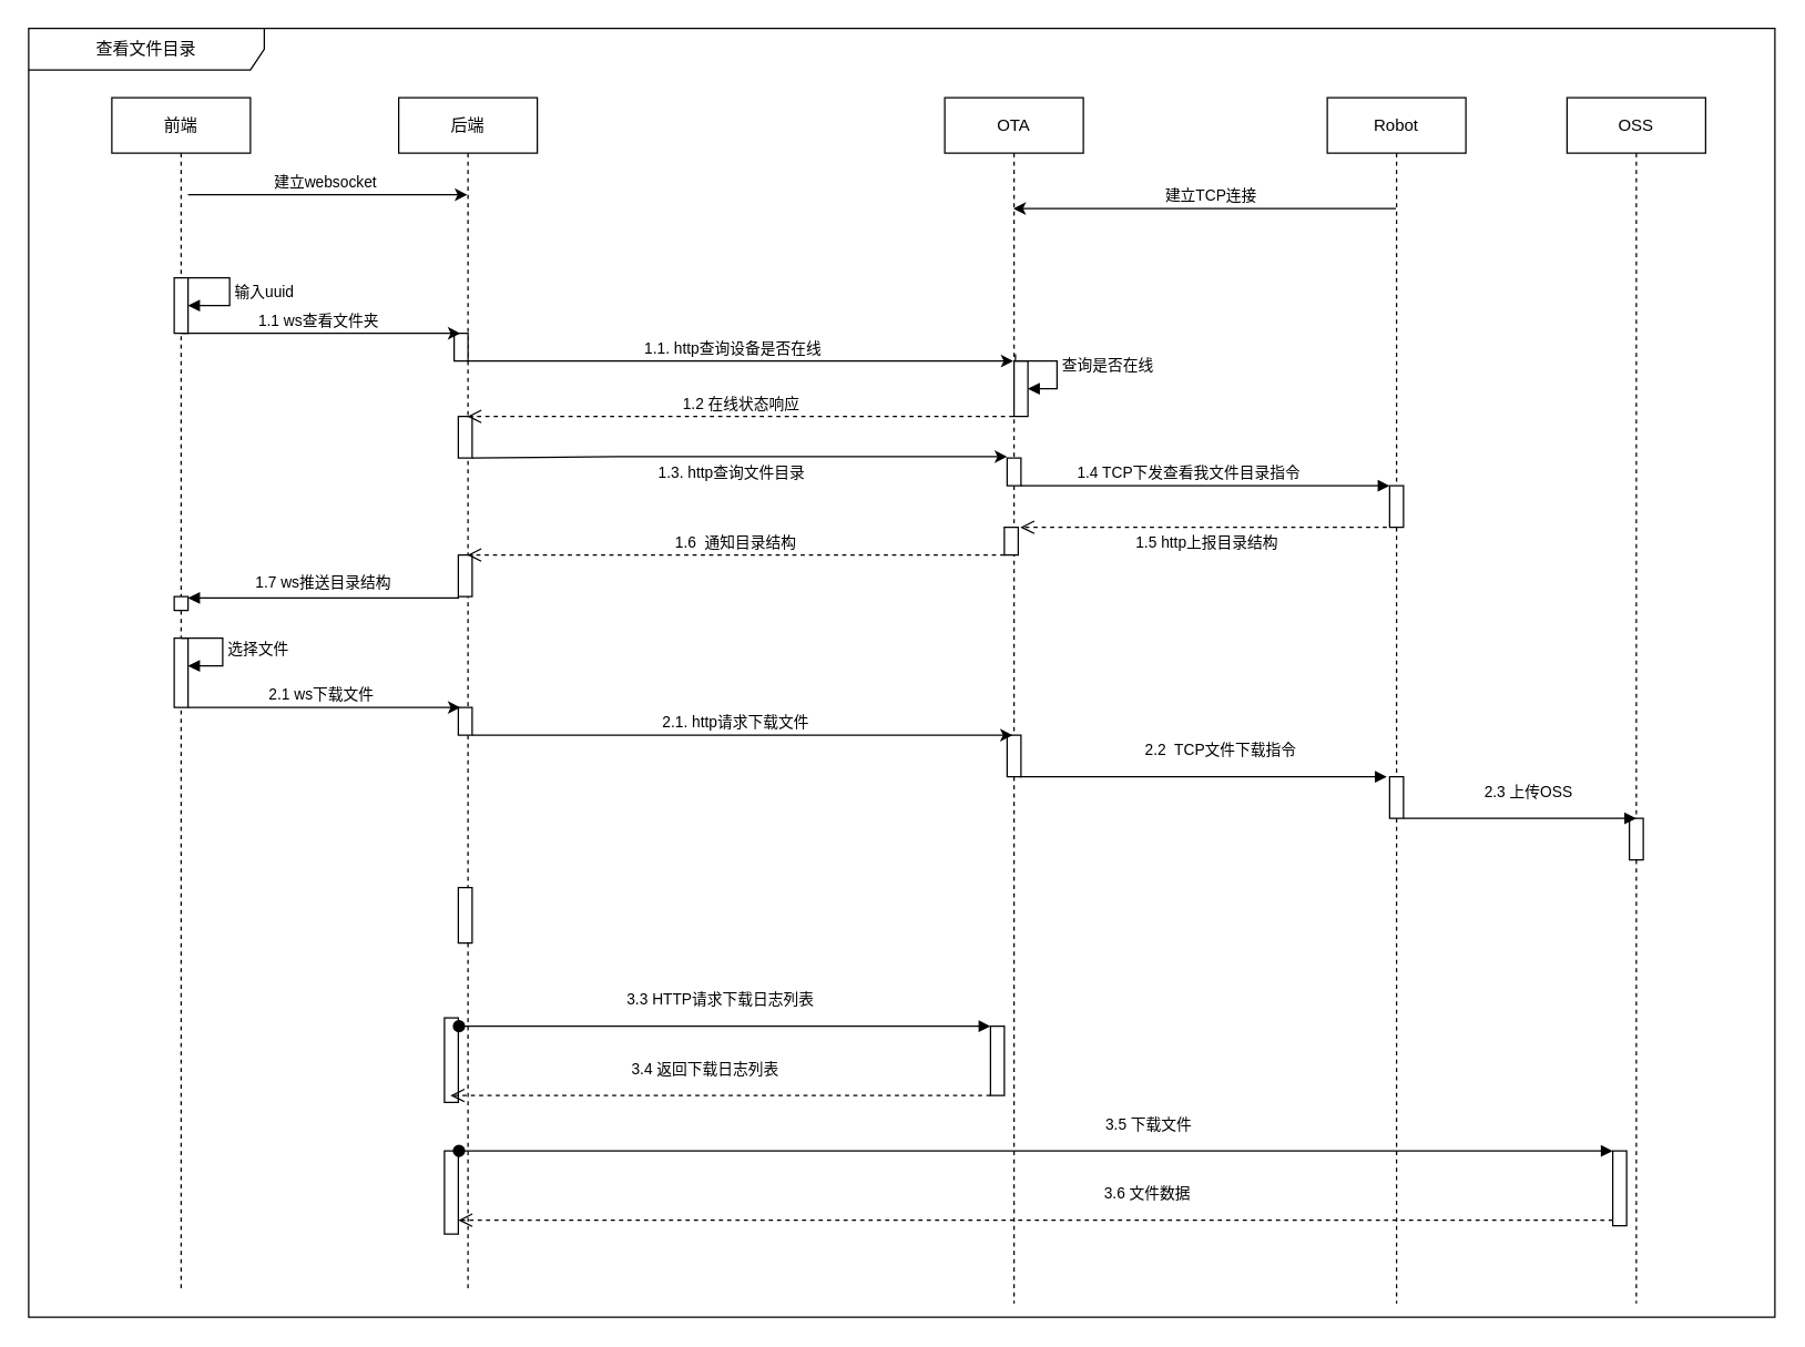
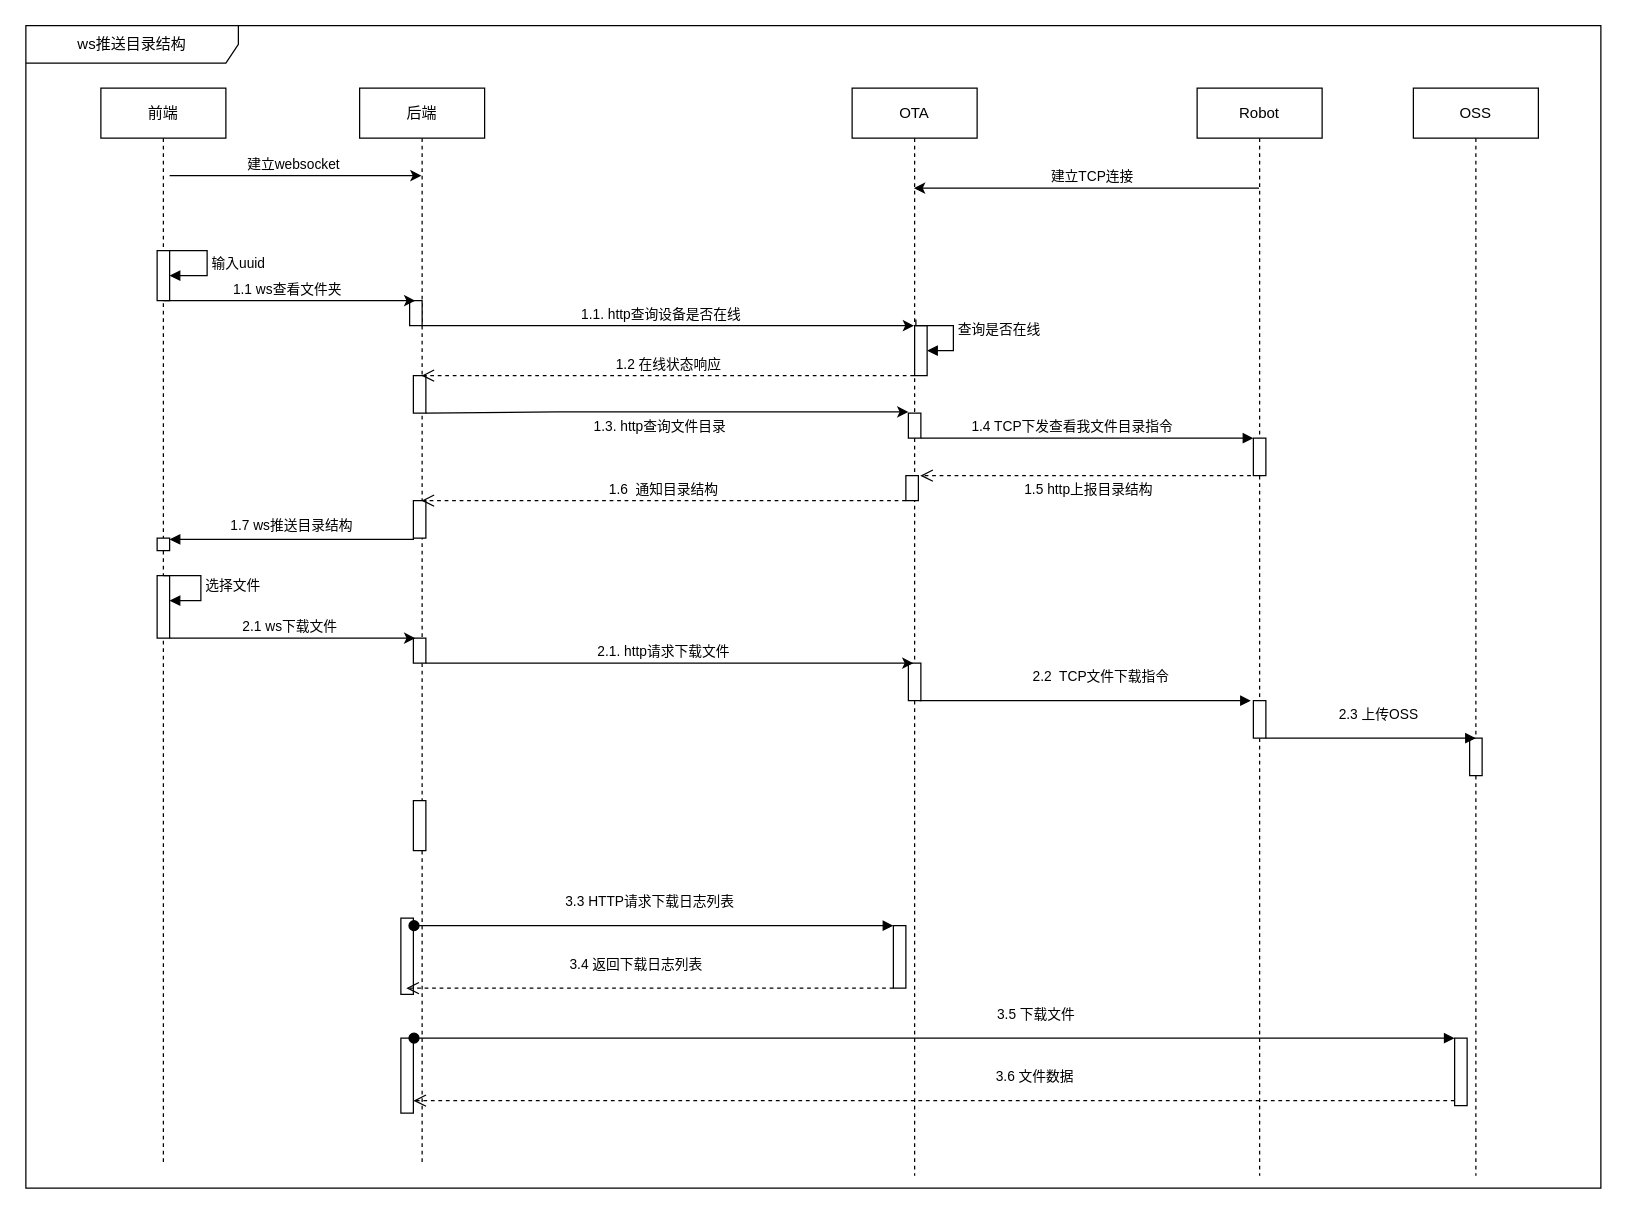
- <mxCell id="3" value="查看文件目录" style="shape=umlFrame;whiteSpace=wrap;html=1;pointerEvents=0;width=170;height=30;" parent="1" vertex="1"><mxGeometry x="20" y="20" width="1260" height="930" as="geometry" /></mxCell>
+ <mxCell id="3" value="ws推送目录结构" style="shape=umlFrame;whiteSpace=wrap;html=1;pointerEvents=0;width=170;height=30;" parent="1" vertex="1"><mxGeometry x="20" y="20" width="1260" height="930" as="geometry" /></mxCell>
